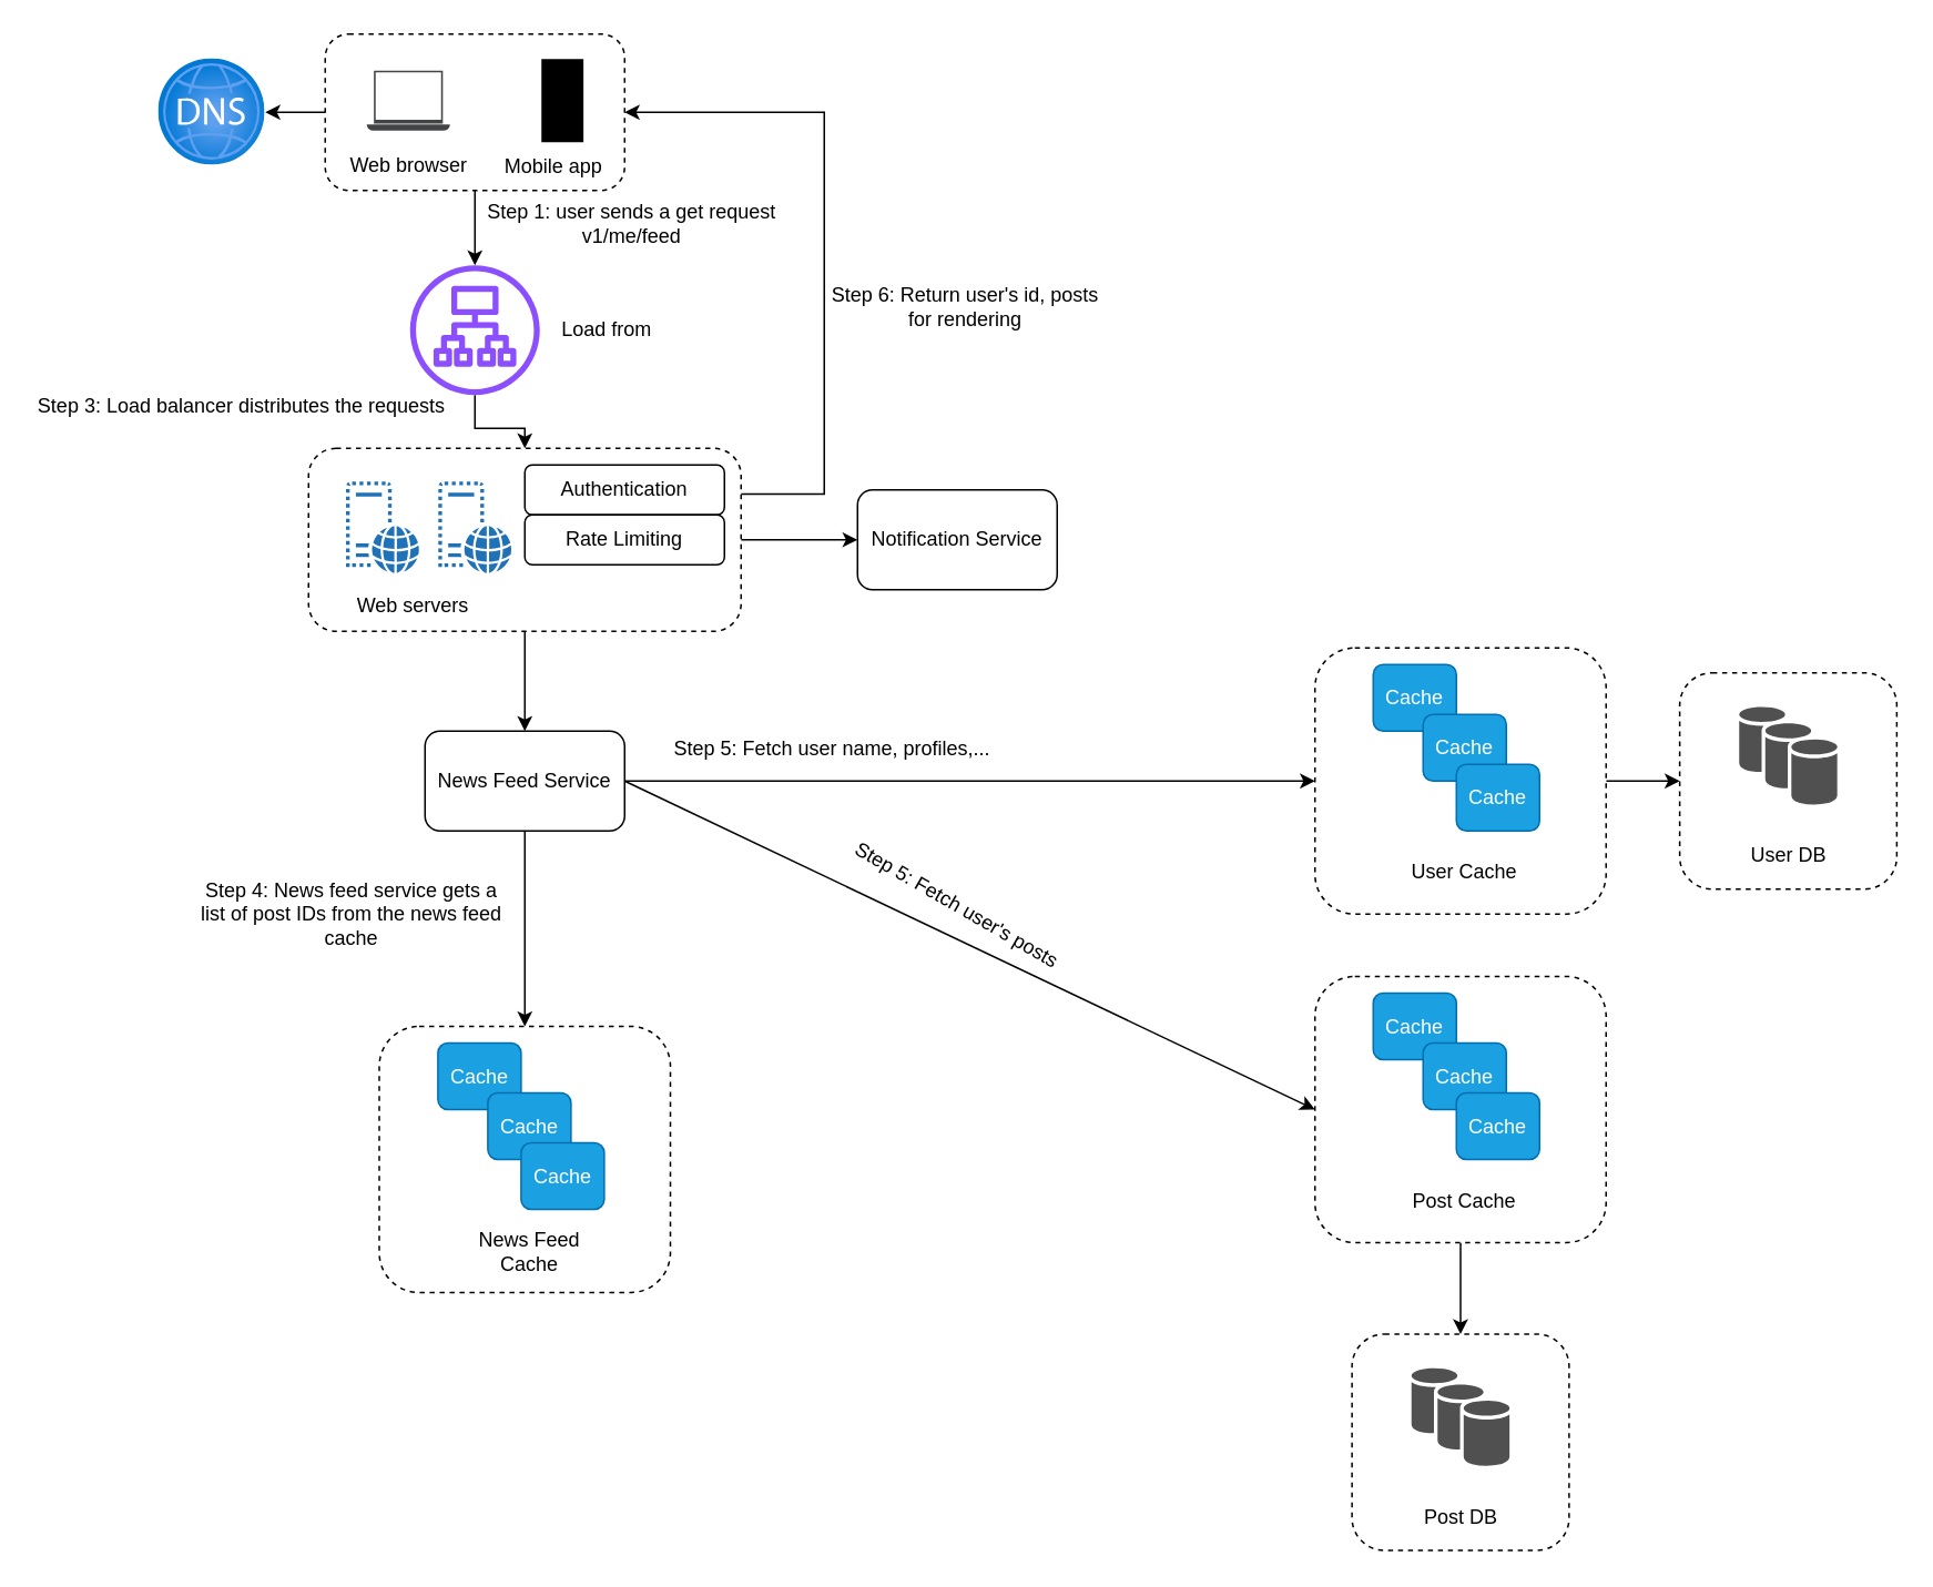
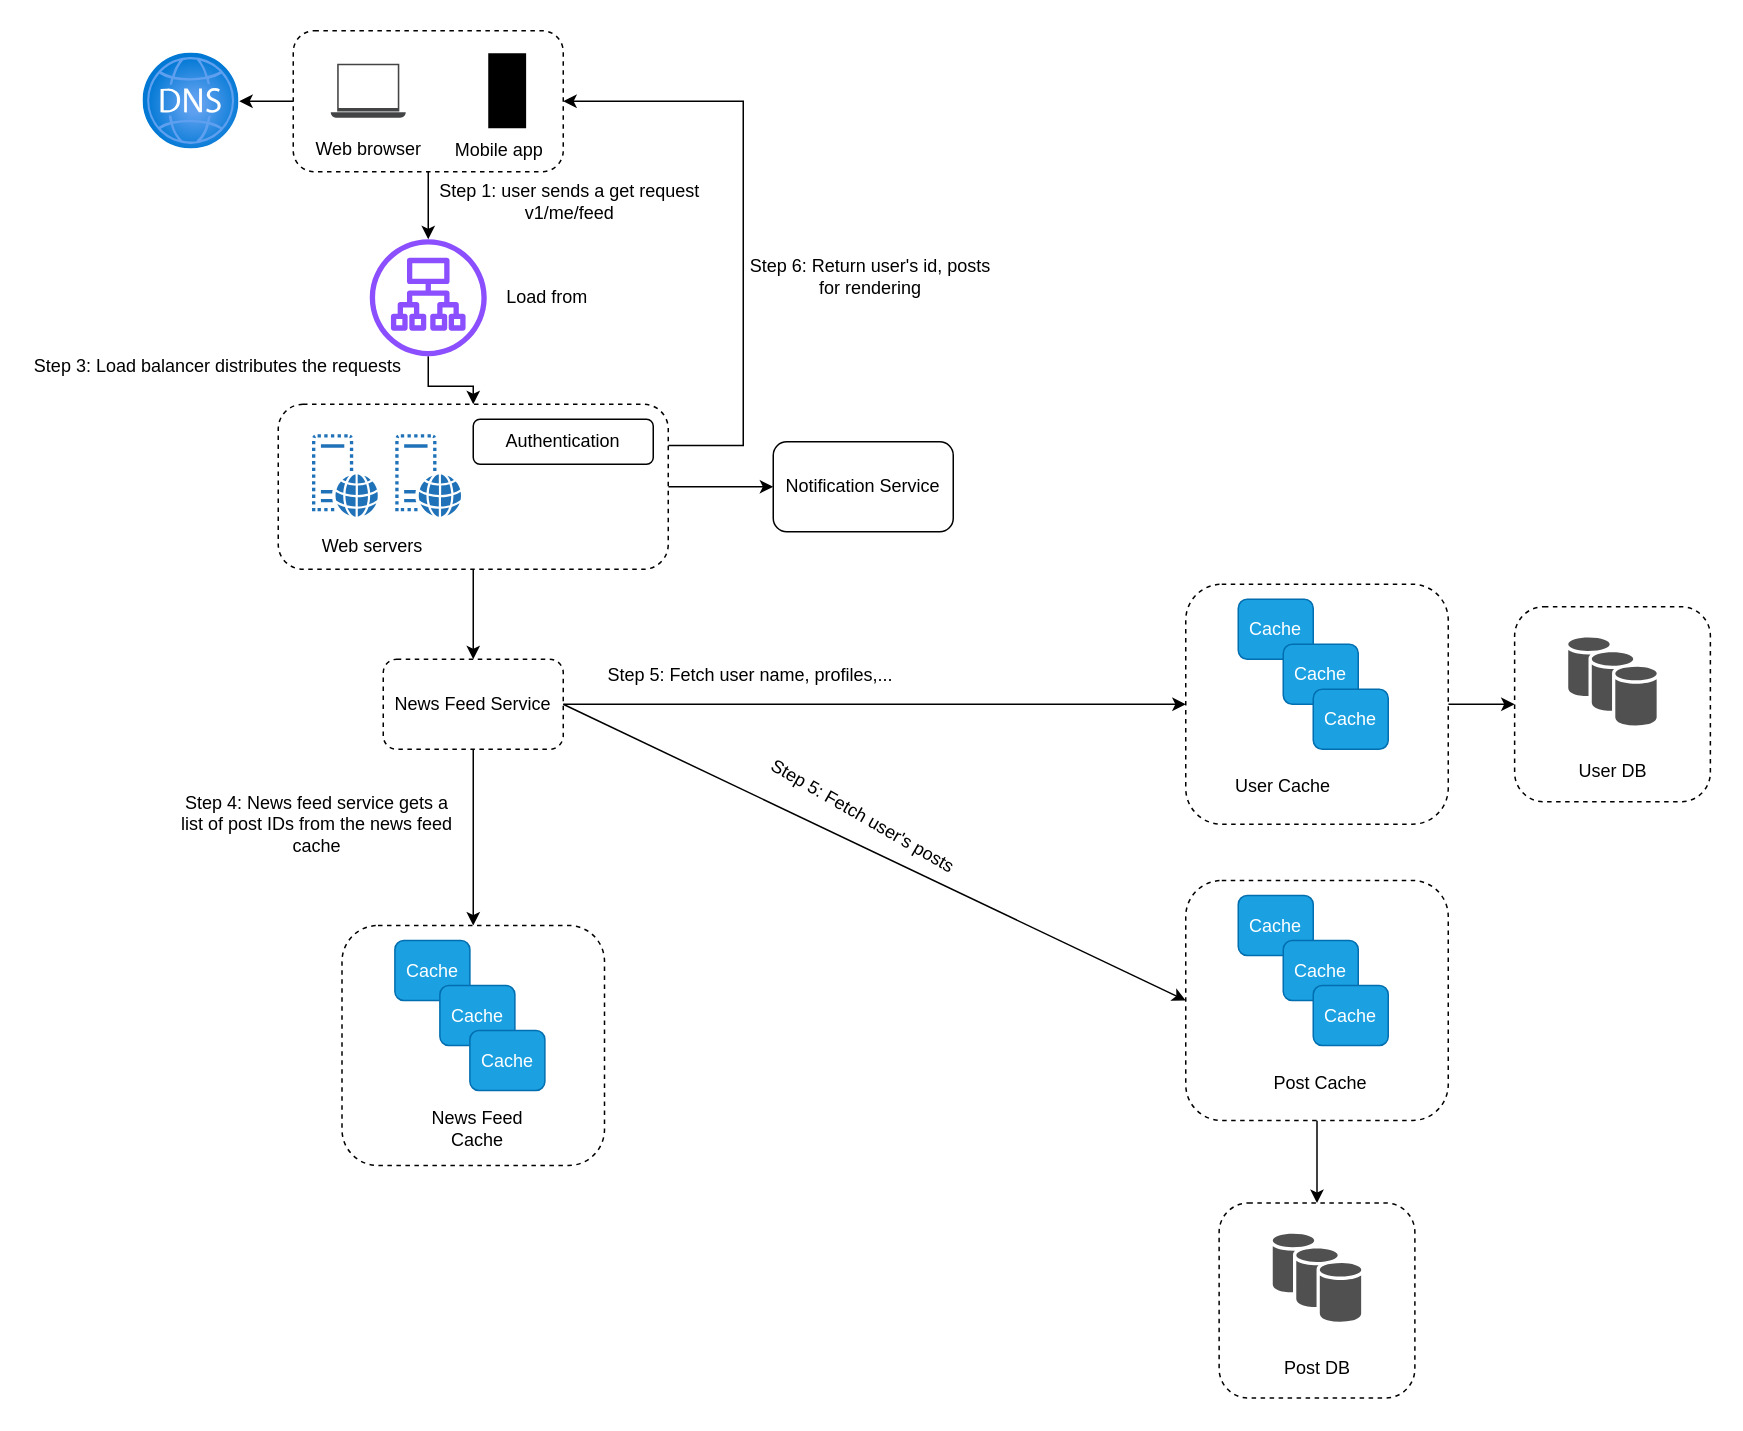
- <mxCell id="25" value="Rate Limiting" style="rounded=1;whiteSpace=wrap;html=1;" vertex="1" parent="1"><mxGeometry x="315" y="309" width="120" height="30" as="geometry" /></mxCell>
- <mxCell id="29" value="News Feed Service" style="rounded=1;whiteSpace=wrap;html=1;" vertex="1" parent="1"><mxGeometry x="255" y="439" width="120" height="60" as="geometry" /></mxCell>
+ <mxCell id="29" value="News Feed Service" style="rounded=1;whiteSpace=wrap;html=1;dashed=1;" vertex="1" parent="1"><mxGeometry x="255" y="439" width="120" height="60" as="geometry" /></mxCell>
- <mxCell id="34" value="User Cache" style="text;html=1;align=center;verticalAlign=middle;whiteSpace=wrap;rounded=0;" vertex="1" parent="1"><mxGeometry x="845" y="509" width="70" height="30" as="geometry" /></mxCell>
+ <mxCell id="34" value="User Cache" style="text;html=1;align=center;verticalAlign=middle;whiteSpace=wrap;rounded=0;" vertex="1" parent="1"><mxGeometry x="820" y="509" width="70" height="30" as="geometry" /></mxCell>
